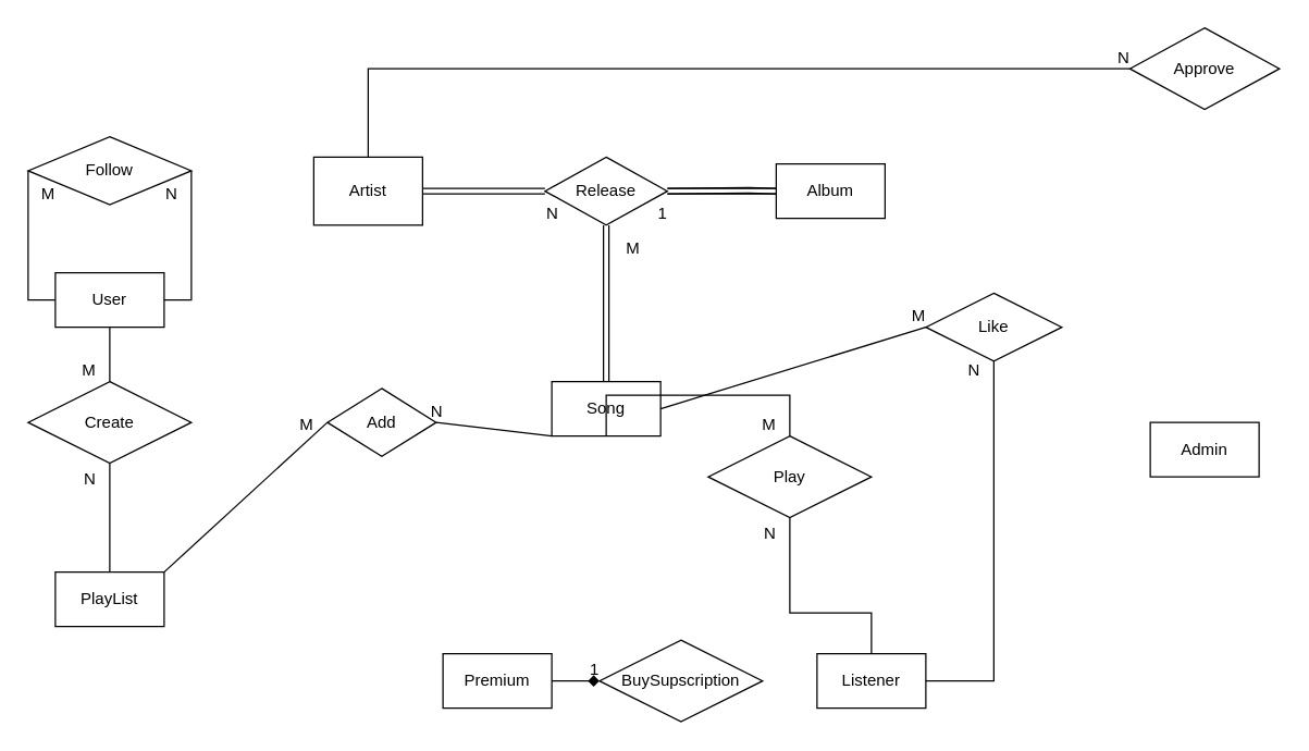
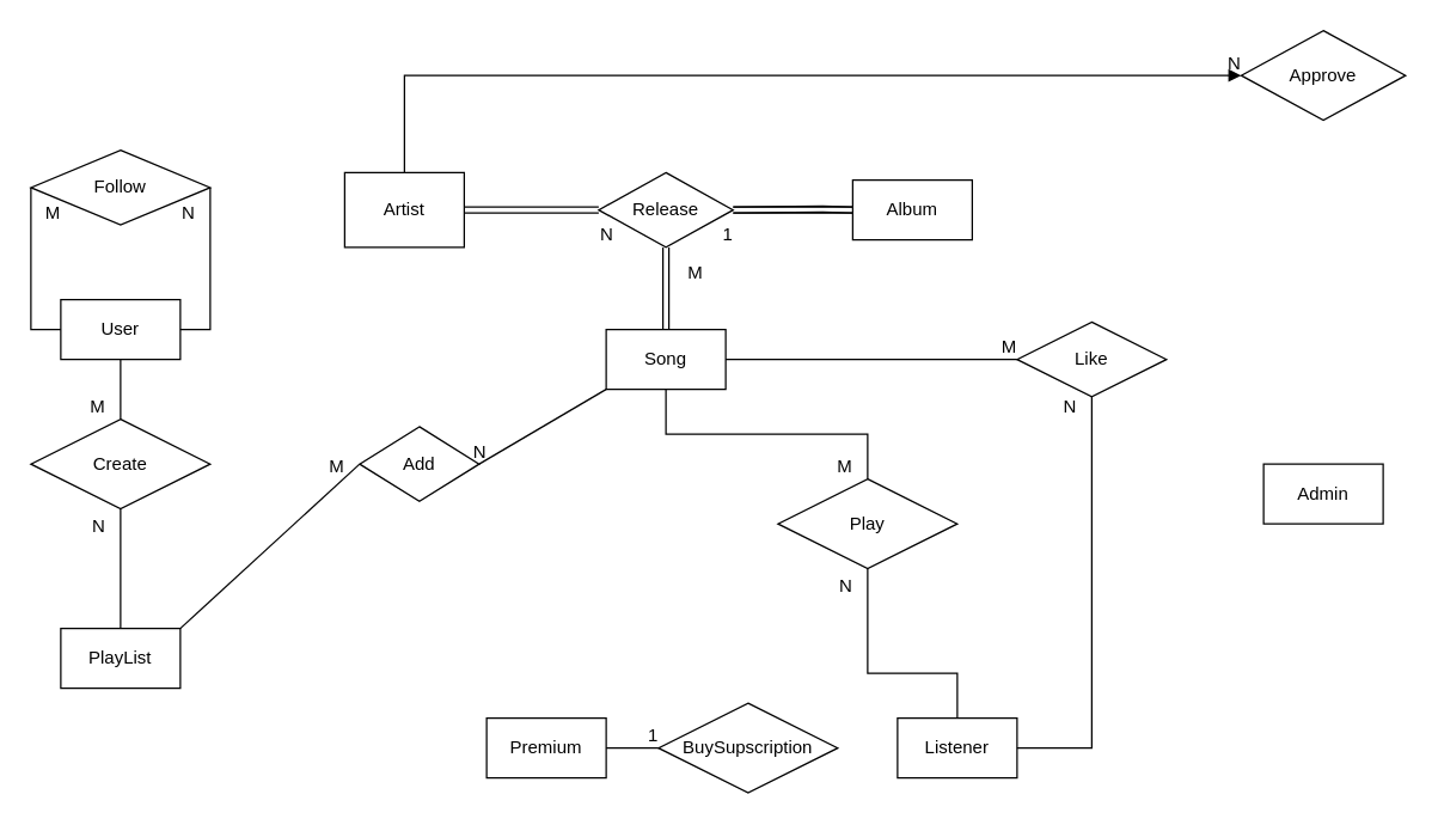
- <mxCell id="47" value="" style="endArrow=none;html=1;rounded=0;entryX=0;entryY=0.5;entryDx=0;entryDy=0;exitX=0.5;exitY=0;exitDx=0;exitDy=0;" edge="1" parent="1" source="2" target="46"><mxGeometry relative="1" as="geometry"><mxPoint x="430" y="110" as="sourcePoint" /><mxPoint x="590" y="110" as="targetPoint" /><Array as="points"><mxPoint x="270" y="50" /></Array></mxGeometry></mxCell>
+ <mxCell id="47" value="" style="endArrow=block;html=1;rounded=0;entryX=0;entryY=0.5;entryDx=0;entryDy=0;exitX=0.5;exitY=0;exitDx=0;exitDy=0;" edge="1" parent="1" source="2" target="46"><mxGeometry relative="1" as="geometry"><mxPoint x="430" y="110" as="sourcePoint" /><mxPoint x="590" y="110" as="targetPoint" /><Array as="points"><mxPoint x="270" y="50" /></Array></mxGeometry></mxCell>
- <mxCell id="7" value="Song" style="whiteSpace=wrap;html=1;align=center;" parent="1" vertex="1"><mxGeometry x="405" y="280" width="80" height="40" as="geometry" /></mxCell>
+ <mxCell id="7" value="Song" style="whiteSpace=wrap;html=1;align=center;" parent="1" vertex="1"><mxGeometry x="405" y="220" width="80" height="40" as="geometry" /></mxCell>
- <mxCell id="28" value="" style="endArrow=diamond;html=1;rounded=0;exitX=1;exitY=0.5;exitDx=0;exitDy=0;entryX=0;entryY=0.5;entryDx=0;entryDy=0;" parent="1" source="6" target="27" edge="1"><mxGeometry relative="1" as="geometry"><mxPoint x="290" y="370" as="sourcePoint" /><mxPoint x="450" y="370" as="targetPoint" /></mxGeometry></mxCell>
+ <mxCell id="28" value="" style="endArrow=none;html=1;rounded=0;exitX=1;exitY=0.5;exitDx=0;exitDy=0;entryX=0;entryY=0.5;entryDx=0;entryDy=0;" parent="1" source="6" target="27" edge="1"><mxGeometry relative="1" as="geometry"><mxPoint x="290" y="370" as="sourcePoint" /><mxPoint x="450" y="370" as="targetPoint" /></mxGeometry></mxCell>
